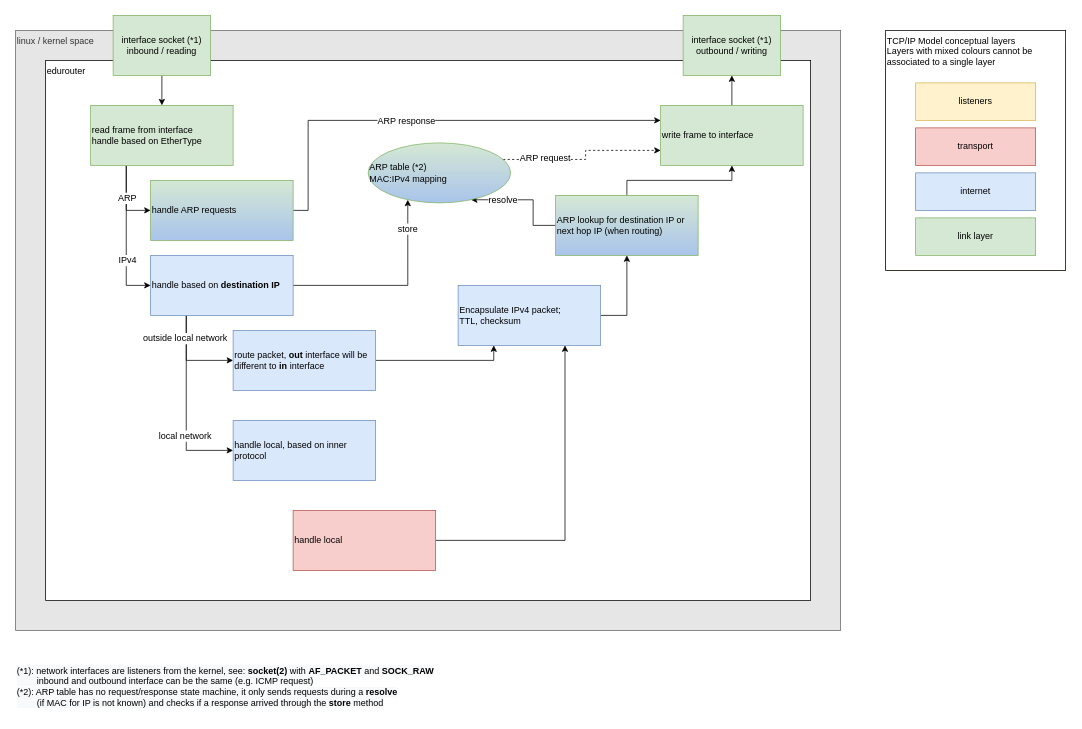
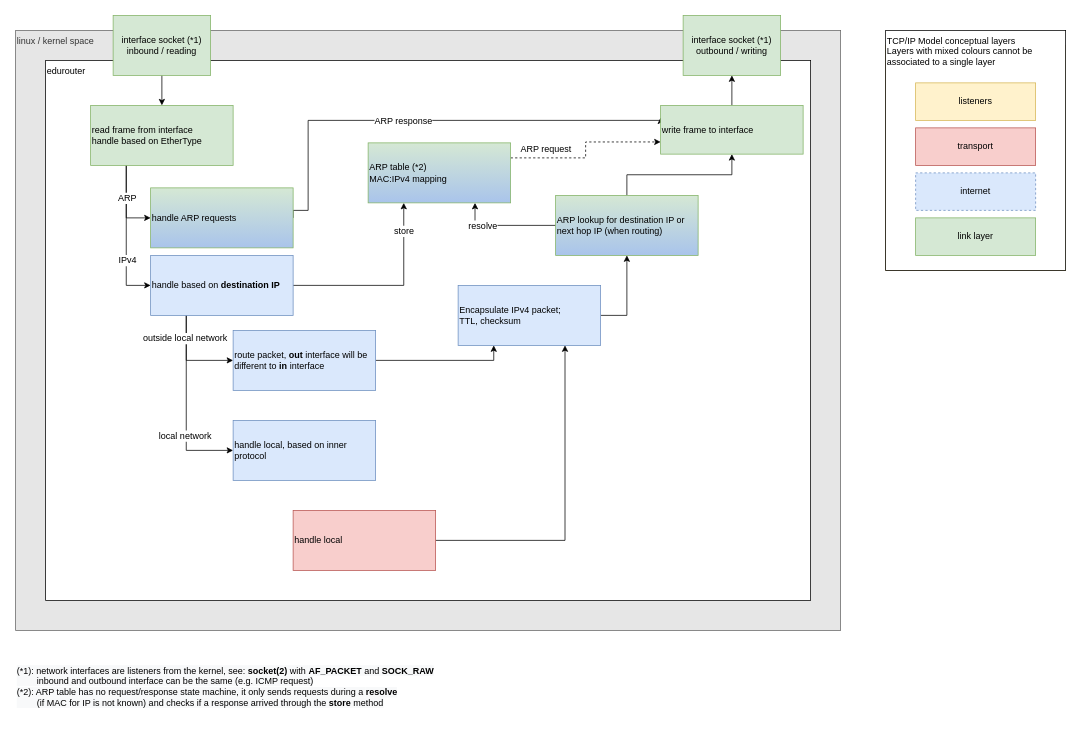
- <mxCell id="37" value="write frame to interface" style="rounded=0;whiteSpace=wrap;html=1;fillColor=#d5e8d4;strokeColor=#82b366;align=left;" parent="1" vertex="1"><mxGeometry x="880" y="140" width="190" height="80" as="geometry" /></mxCell>
+ <mxCell id="37" value="write frame to interface" style="rounded=0;whiteSpace=wrap;html=1;fillColor=#d5e8d4;strokeColor=#82b366;align=left;" parent="1" vertex="1"><mxGeometry x="880" y="140" width="190" height="65" as="geometry" /></mxCell>
- <mxCell id="44" value="ARP table (*2)&lt;br&gt;MAC:IPv4 mapping" style="ellipse;whiteSpace=wrap;html=1;fillColor=#d5e8d4;strokeColor=#82b366;align=left;gradientColor=#A9C4EB;" parent="1" vertex="1"><mxGeometry x="490" y="190" width="190" height="80" as="geometry" /></mxCell>
+ <mxCell id="44" value="ARP table (*2)&lt;br&gt;MAC:IPv4 mapping" style="rounded=0;whiteSpace=wrap;html=1;fillColor=#d5e8d4;strokeColor=#82b366;align=left;gradientColor=#A9C4EB;" parent="1" vertex="1"><mxGeometry x="490" y="190" width="190" height="80" as="geometry" /></mxCell>
- <mxCell id="11" value="internet" style="rounded=0;whiteSpace=wrap;html=1;fillColor=#dae8fc;strokeColor=#6c8ebf;" parent="8" vertex="1"><mxGeometry x="40" y="170" width="160" height="50" as="geometry" /></mxCell>
+ <mxCell id="11" value="internet" style="rounded=0;whiteSpace=wrap;html=1;fillColor=#dae8fc;strokeColor=#6c8ebf;dashed=1;" parent="8" vertex="1"><mxGeometry x="40" y="170" width="160" height="50" as="geometry" /></mxCell>
- <mxCell id="21" value="handle ARP requests" style="rounded=0;whiteSpace=wrap;html=1;fillColor=#d5e8d4;strokeColor=#82b366;align=left;gradientDirection=south;gradientColor=#A9C4EB;" parent="1" vertex="1"><mxGeometry x="200" y="240" width="190" height="80" as="geometry" /></mxCell>
+ <mxCell id="21" value="handle ARP requests" style="rounded=0;whiteSpace=wrap;html=1;fillColor=#d5e8d4;strokeColor=#82b366;align=left;gradientDirection=south;gradientColor=#A9C4EB;" parent="1" vertex="1"><mxGeometry x="200" y="250" width="190" height="80" as="geometry" /></mxCell>
